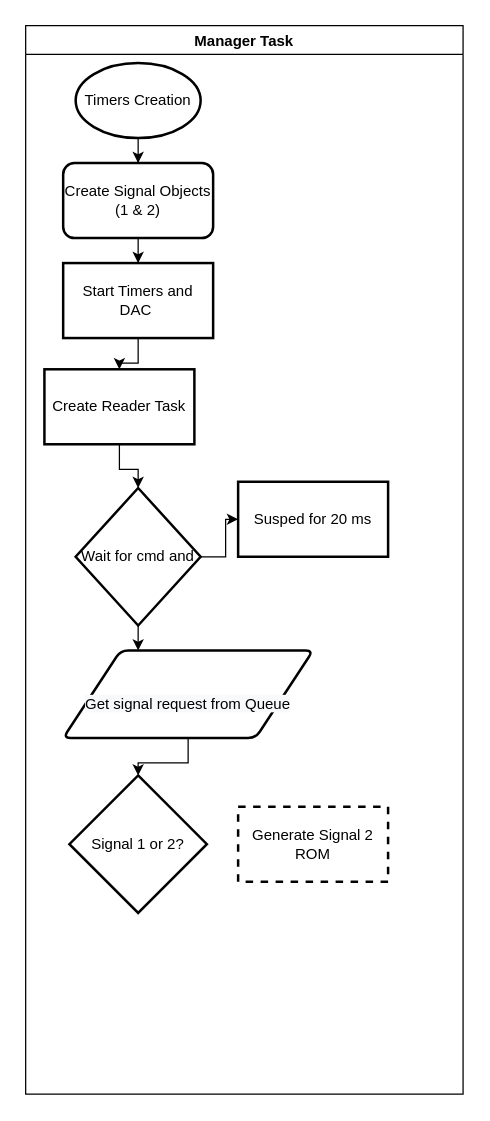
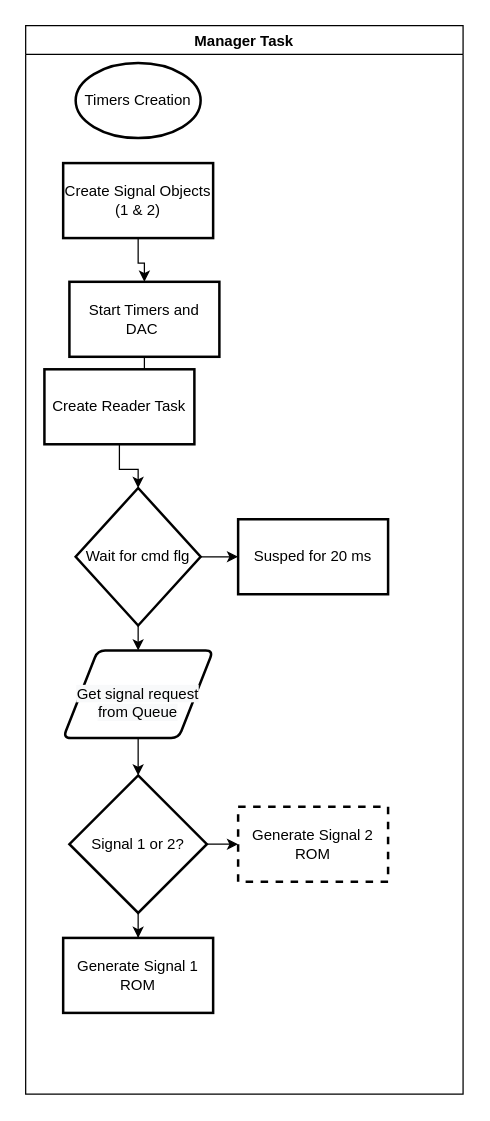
- <mxCell id="3" value="" style="edgeStyle=orthogonalEdgeStyle;rounded=0;orthogonalLoop=1;jettySize=auto;html=1;" edge="1" parent="2" source="4" target="6"><mxGeometry relative="1" as="geometry" /></mxCell>
- <mxCell id="6" value="Create Signal Objects (1 &amp;amp; 2)" style="whiteSpace=wrap;html=1;strokeWidth=2;rounded=1;" vertex="1" parent="2"><mxGeometry x="30" y="110" width="120" height="60" as="geometry" /></mxCell>
+ <mxCell id="6" value="Create Signal Objects (1 &amp;amp; 2)" style="whiteSpace=wrap;html=1;strokeWidth=2;" vertex="1" parent="2"><mxGeometry x="30" y="110" width="120" height="60" as="geometry" /></mxCell>
- <mxCell id="8" value="Start Timers and DAC&amp;nbsp;" style="whiteSpace=wrap;html=1;strokeWidth=2;" vertex="1" parent="2"><mxGeometry x="30" y="190" width="120" height="60" as="geometry" /></mxCell>
+ <mxCell id="8" value="Start Timers and DAC&amp;nbsp;" style="whiteSpace=wrap;html=1;strokeWidth=2;" vertex="1" parent="2"><mxGeometry x="35" y="205" width="120" height="60" as="geometry" /></mxCell>
- <mxCell id="11" value="Susped for 20 ms" style="whiteSpace=wrap;html=1;strokeWidth=2;" vertex="1" parent="2"><mxGeometry x="170" y="365" width="120" height="60" as="geometry" /></mxCell>
+ <mxCell id="11" value="Susped for 20 ms" style="whiteSpace=wrap;html=1;strokeWidth=2;" vertex="1" parent="2"><mxGeometry x="170" y="395" width="120" height="60" as="geometry" /></mxCell>
- <mxCell id="10" value="Wait for cmd and" style="rhombus;whiteSpace=wrap;html=1;strokeWidth=2;" vertex="1" parent="2"><mxGeometry x="40" y="370" width="100" height="110" as="geometry" /></mxCell>
+ <mxCell id="10" value="Wait for cmd flg" style="rhombus;whiteSpace=wrap;html=1;strokeWidth=2;" vertex="1" parent="2"><mxGeometry x="40" y="370" width="100" height="110" as="geometry" /></mxCell>
- <mxCell id="21" value="&lt;br&gt;&lt;span style=&quot;color: rgb(0, 0, 0); font-family: Helvetica; font-size: 12px; font-style: normal; font-variant-ligatures: normal; font-variant-caps: normal; font-weight: 400; letter-spacing: normal; orphans: 2; text-align: center; text-indent: 0px; text-transform: none; widows: 2; word-spacing: 0px; -webkit-text-stroke-width: 0px; background-color: rgb(248, 249, 250); text-decoration-thickness: initial; text-decoration-style: initial; text-decoration-color: initial; float: none; display: inline !important;&quot;&gt;Get signal request from Queue&lt;/span&gt;&lt;br&gt;" style="shape=parallelogram;html=1;strokeWidth=2;perimeter=parallelogramPerimeter;whiteSpace=wrap;rounded=1;arcSize=12;size=0.23;" vertex="1" parent="2"><mxGeometry x="30" y="500" width="200" height="70" as="geometry" /></mxCell>
+ <mxCell id="21" value="&lt;br&gt;&lt;span style=&quot;color: rgb(0, 0, 0); font-family: Helvetica; font-size: 12px; font-style: normal; font-variant-ligatures: normal; font-variant-caps: normal; font-weight: 400; letter-spacing: normal; orphans: 2; text-align: center; text-indent: 0px; text-transform: none; widows: 2; word-spacing: 0px; -webkit-text-stroke-width: 0px; background-color: rgb(248, 249, 250); text-decoration-thickness: initial; text-decoration-style: initial; text-decoration-color: initial; float: none; display: inline !important;&quot;&gt;Get signal request from Queue&lt;/span&gt;&lt;br&gt;" style="shape=parallelogram;html=1;strokeWidth=2;perimeter=parallelogramPerimeter;whiteSpace=wrap;rounded=1;arcSize=12;size=0.23;" vertex="1" parent="2"><mxGeometry x="30" y="500" width="120" height="70" as="geometry" /></mxCell>
+ <mxCell id="15" value="" style="edgeStyle=orthogonalEdgeStyle;rounded=0;orthogonalLoop=1;jettySize=auto;html=1;" edge="1" parent="2" source="17" target="18"><mxGeometry relative="1" as="geometry" /></mxCell>
+ <mxCell id="16" value="" style="edgeStyle=orthogonalEdgeStyle;rounded=0;orthogonalLoop=1;jettySize=auto;html=1;" edge="1" parent="2" source="17" target="19"><mxGeometry relative="1" as="geometry" /></mxCell>
+ <mxCell id="19" value="Generate Signal 1 ROM" style="whiteSpace=wrap;html=1;strokeWidth=2;" vertex="1" parent="2"><mxGeometry x="30" y="730" width="120" height="60" as="geometry" /></mxCell>
